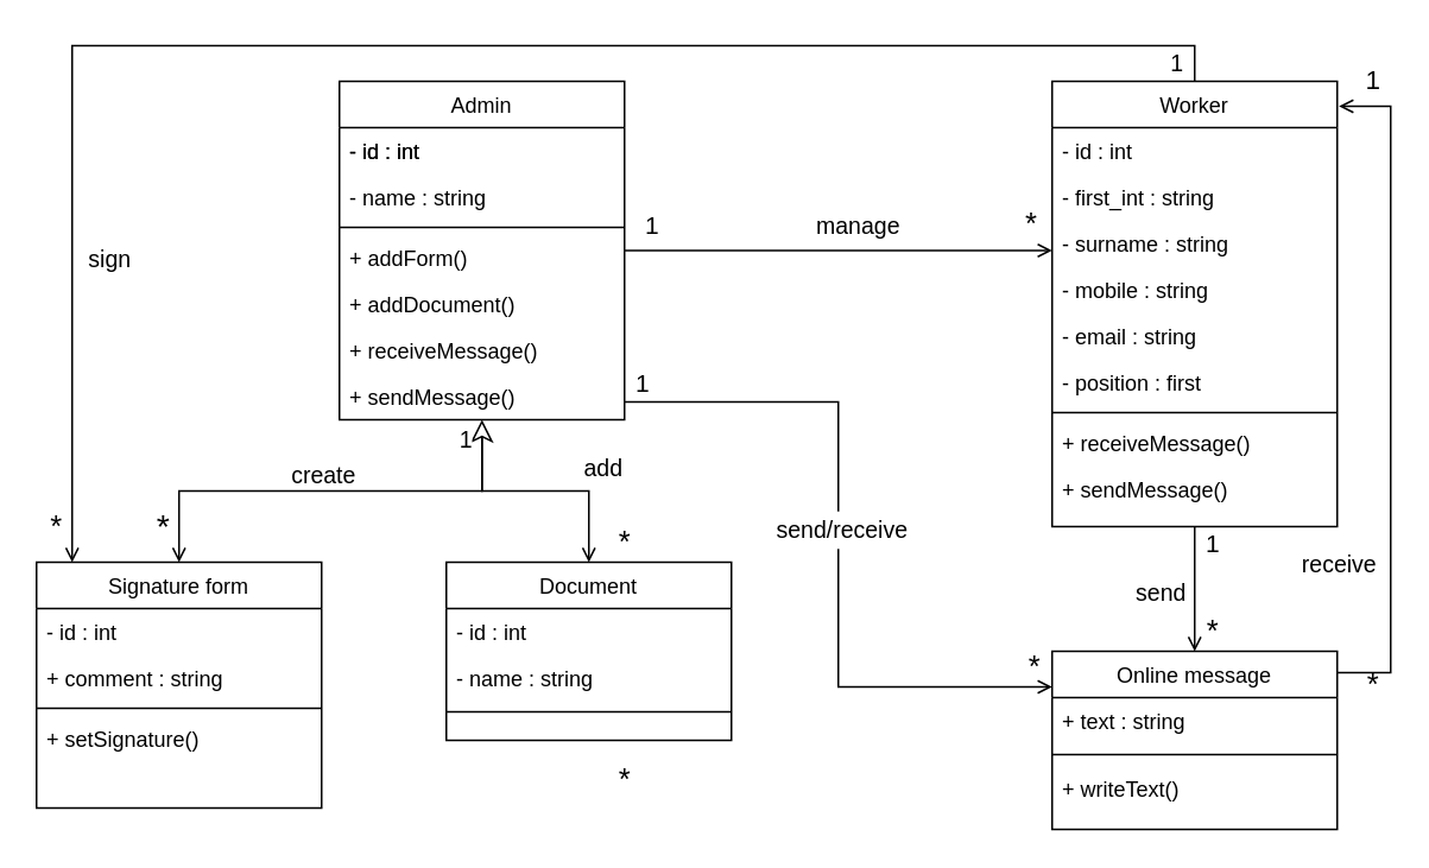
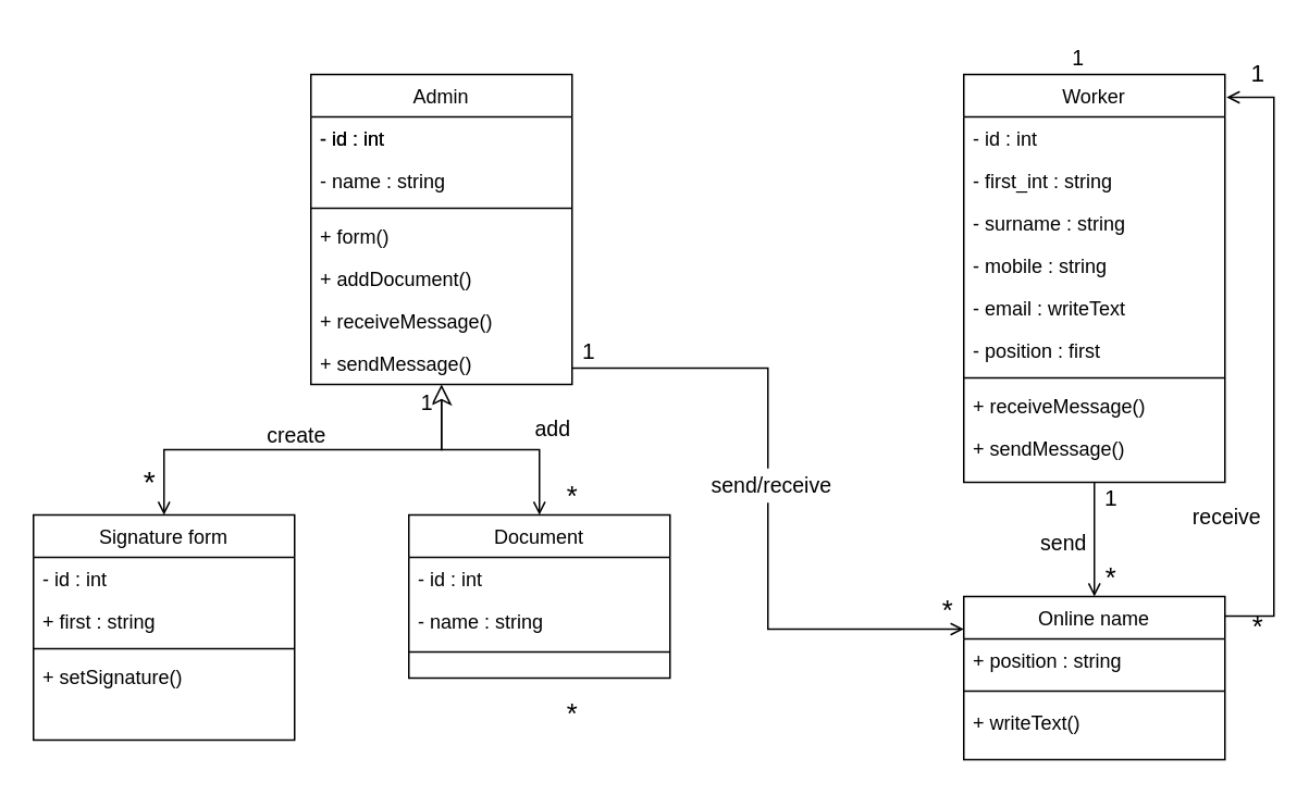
- <mxCell id="27" style="edgeStyle=orthogonalEdgeStyle;rounded=0;orthogonalLoop=1;jettySize=auto;html=1;exitX=0.5;exitY=0;exitDx=0;exitDy=0;startArrow=none;startFill=0;endArrow=open;endFill=0;fontSize=17;entryX=0.125;entryY=0;entryDx=0;entryDy=0;entryPerimeter=0;" edge="1" parent="1" source="30" target="10"><mxGeometry relative="1" as="geometry"><mxPoint x="40" y="5" as="targetPoint" /></mxGeometry></mxCell>
- <mxCell id="28" value="&lt;font style=&quot;font-size: 13px&quot;&gt;sign&lt;/font&gt;" style="edgeLabel;html=1;align=center;verticalAlign=middle;resizable=0;points=[];fontSize=17;" vertex="1" connectable="0" parent="27"><mxGeometry x="0.64" y="1" relative="1" as="geometry"><mxPoint x="19" y="-2" as="offset" /></mxGeometry></mxCell>
- <mxCell id="29" value="*" style="edgeLabel;html=1;align=center;verticalAlign=middle;resizable=0;points=[];fontSize=17;" vertex="1" connectable="0" parent="27"><mxGeometry x="0.977" y="3" relative="1" as="geometry"><mxPoint x="-13" y="-9" as="offset" /></mxGeometry></mxCell>
- <mxCell id="40" value="" style="endArrow=open;shadow=0;strokeWidth=1;rounded=0;endFill=1;edgeStyle=elbowEdgeStyle;elbow=vertical;" parent="1" source="2" target="30" edge="1"><mxGeometry x="0.5" y="41" relative="1" as="geometry"><mxPoint x="380" y="187" as="sourcePoint" /><mxPoint x="540" y="187" as="targetPoint" /><mxPoint x="-40" y="32" as="offset" /></mxGeometry></mxCell>
- <mxCell id="41" value="1" style="resizable=0;align=left;verticalAlign=bottom;labelBackgroundColor=none;fontSize=14;" parent="40" connectable="0" vertex="1"><mxGeometry x="-1" relative="1" as="geometry"><mxPoint x="10" y="-5" as="offset" /></mxGeometry></mxCell>
- <mxCell id="42" value="*" style="resizable=0;align=right;verticalAlign=bottom;labelBackgroundColor=none;fontSize=17;" parent="40" connectable="0" vertex="1"><mxGeometry x="1" relative="1" as="geometry"><mxPoint x="-7" y="-5" as="offset" /></mxGeometry></mxCell>
- <mxCell id="43" value="&lt;font style=&quot;font-size: 13px&quot;&gt;manage&lt;/font&gt;" style="edgeLabel;html=1;align=center;verticalAlign=middle;resizable=0;points=[];fontSize=17;" vertex="1" connectable="0" parent="40"><mxGeometry x="0.142" relative="1" as="geometry"><mxPoint x="-7" y="-15" as="offset" /></mxGeometry></mxCell>
- <mxCell id="6" value="+ addForm()" style="text;align=left;verticalAlign=top;spacingLeft=4;spacingRight=4;overflow=hidden;rotatable=0;points=[[0,0.5],[1,0.5]];portConstraint=eastwest;" vertex="1" parent="2"><mxGeometry y="86" width="160" height="26" as="geometry" /></mxCell>
+ <mxCell id="6" value="+ form()" style="text;align=left;verticalAlign=top;spacingLeft=4;spacingRight=4;overflow=hidden;rotatable=0;points=[[0,0.5],[1,0.5]];portConstraint=eastwest;" vertex="1" parent="2"><mxGeometry y="86" width="160" height="26" as="geometry" /></mxCell>
- <mxCell id="35" value="- email : string" style="text;align=left;verticalAlign=top;spacingLeft=4;spacingRight=4;overflow=hidden;rotatable=0;points=[[0,0.5],[1,0.5]];portConstraint=eastwest;rounded=0;shadow=0;html=0;" parent="30" vertex="1"><mxGeometry y="130" width="160" height="26" as="geometry" /></mxCell>
+ <mxCell id="35" value="- email : writeText" style="text;align=left;verticalAlign=top;spacingLeft=4;spacingRight=4;overflow=hidden;rotatable=0;points=[[0,0.5],[1,0.5]];portConstraint=eastwest;rounded=0;shadow=0;html=0;" parent="30" vertex="1"><mxGeometry y="130" width="160" height="26" as="geometry" /></mxCell>
- <mxCell id="46" value="Online message" style="swimlane;fontStyle=0;align=center;verticalAlign=top;childLayout=stackLayout;horizontal=1;startSize=26;horizontalStack=0;resizeParent=1;resizeLast=0;collapsible=1;marginBottom=0;rounded=0;shadow=0;strokeWidth=1;" vertex="1" parent="1"><mxGeometry x="590" y="365" width="160" height="100" as="geometry"><mxRectangle x="340" y="380" width="170" height="26" as="alternateBounds" /></mxGeometry></mxCell>
+ <mxCell id="46" value="Online name" style="swimlane;fontStyle=0;align=center;verticalAlign=top;childLayout=stackLayout;horizontal=1;startSize=26;horizontalStack=0;resizeParent=1;resizeLast=0;collapsible=1;marginBottom=0;rounded=0;shadow=0;strokeWidth=1;" vertex="1" parent="1"><mxGeometry x="590" y="365" width="160" height="100" as="geometry"><mxRectangle x="340" y="380" width="170" height="26" as="alternateBounds" /></mxGeometry></mxCell>
- <mxCell id="12" value="+ comment : string" style="text;align=left;verticalAlign=top;spacingLeft=4;spacingRight=4;overflow=hidden;rotatable=0;points=[[0,0.5],[1,0.5]];portConstraint=eastwest;rounded=0;shadow=0;html=0;" parent="10" vertex="1"><mxGeometry y="52" width="160" height="26" as="geometry" /></mxCell>
+ <mxCell id="12" value="+ first : string" style="text;align=left;verticalAlign=top;spacingLeft=4;spacingRight=4;overflow=hidden;rotatable=0;points=[[0,0.5],[1,0.5]];portConstraint=eastwest;rounded=0;shadow=0;html=0;" parent="10" vertex="1"><mxGeometry y="52" width="160" height="26" as="geometry" /></mxCell>
- <mxCell id="47" value="+ text : string" style="text;align=left;verticalAlign=top;spacingLeft=4;spacingRight=4;overflow=hidden;rotatable=0;points=[[0,0.5],[1,0.5]];portConstraint=eastwest;" vertex="1" parent="46"><mxGeometry y="26" width="160" height="26" as="geometry" /></mxCell>
+ <mxCell id="47" value="+ position : string" style="text;align=left;verticalAlign=top;spacingLeft=4;spacingRight=4;overflow=hidden;rotatable=0;points=[[0,0.5],[1,0.5]];portConstraint=eastwest;" vertex="1" parent="46"><mxGeometry y="26" width="160" height="26" as="geometry" /></mxCell>
